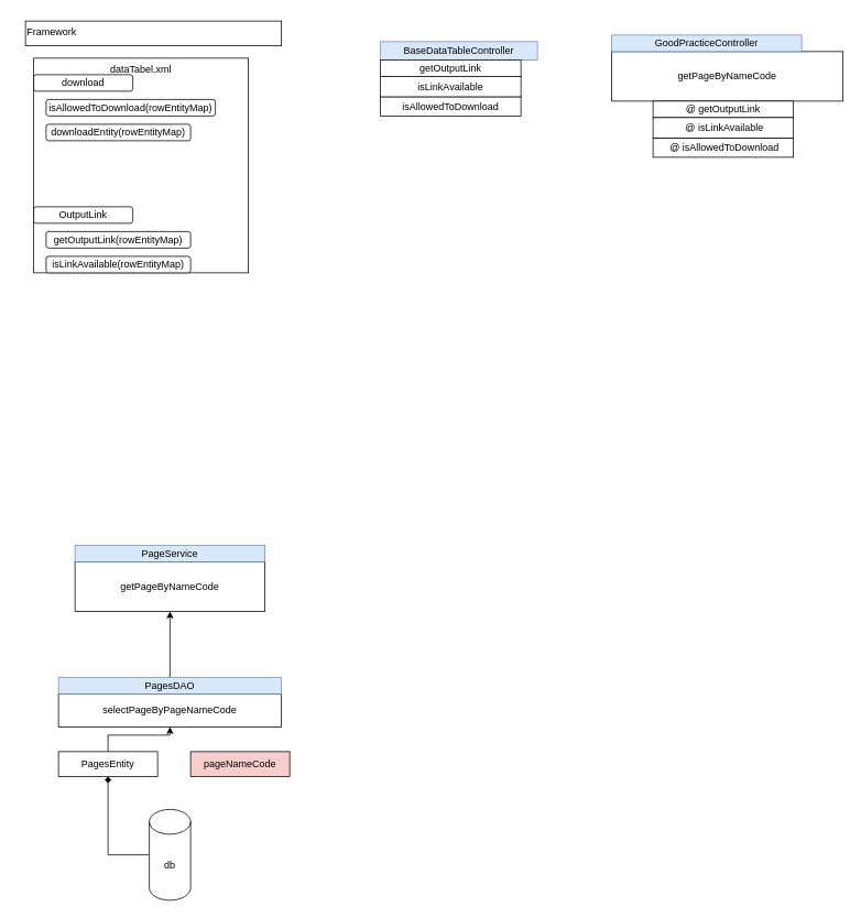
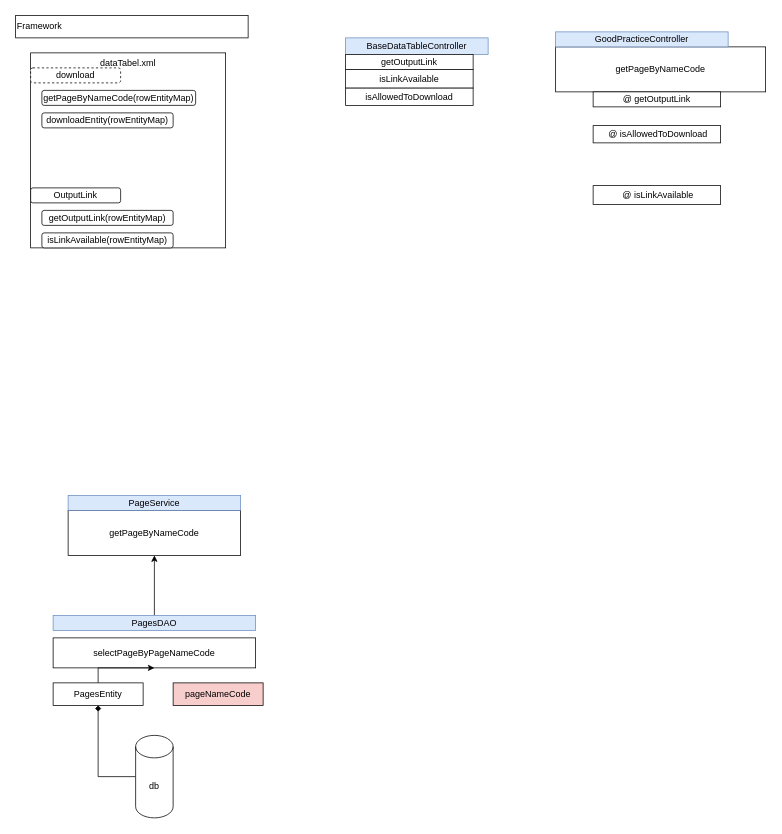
- <mxCell id="2" value="Framework" style="whiteSpace=wrap;html=1;align=left;verticalAlign=top;" vertex="1" parent="1"><mxGeometry x="30" y="25" width="310" height="30" as="geometry" /></mxCell>
+ <mxCell id="2" value="Framework" style="whiteSpace=wrap;html=1;align=left;verticalAlign=top;" vertex="1" parent="1"><mxGeometry x="20" y="20" width="310" height="30" as="geometry" /></mxCell>
- <mxCell id="8" value="download" style="rounded=1;whiteSpace=wrap;html=1;" vertex="1" parent="1"><mxGeometry x="40" y="90" width="120" height="20" as="geometry" /></mxCell>
+ <mxCell id="8" value="download" style="rounded=1;whiteSpace=wrap;html=1;dashed=1;" vertex="1" parent="1"><mxGeometry x="40" y="90" width="120" height="20" as="geometry" /></mxCell>
- <mxCell id="9" value="isAllowedToDownload(rowEntityMap)" style="rounded=1;whiteSpace=wrap;html=1;" vertex="1" parent="1"><mxGeometry x="55" y="120" width="205" height="20" as="geometry" /></mxCell>
+ <mxCell id="9" value="getPageByNameCode(rowEntityMap)" style="rounded=1;whiteSpace=wrap;html=1;" vertex="1" parent="1"><mxGeometry x="55" y="120" width="205" height="20" as="geometry" /></mxCell>
- <mxCell id="27" value="&amp;nbsp;@ isLinkAvailable" style="rounded=0;whiteSpace=wrap;html=1;" vertex="1" parent="1"><mxGeometry x="790" y="142" width="170" height="25" as="geometry" /></mxCell>
+ <mxCell id="27" value="&amp;nbsp;@ isLinkAvailable" style="rounded=0;whiteSpace=wrap;html=1;" vertex="1" parent="1"><mxGeometry x="790" y="247" width="170" height="25" as="geometry" /></mxCell>
- <mxCell id="12" value="selectPageByPageNameCode" style="whiteSpace=wrap;html=1;" vertex="1" parent="1"><mxGeometry x="70" y="840" width="270" height="40" as="geometry" /></mxCell>
+ <mxCell id="12" value="selectPageByPageNameCode" style="whiteSpace=wrap;html=1;" vertex="1" parent="1"><mxGeometry x="70" y="850" width="270" height="40" as="geometry" /></mxCell>
